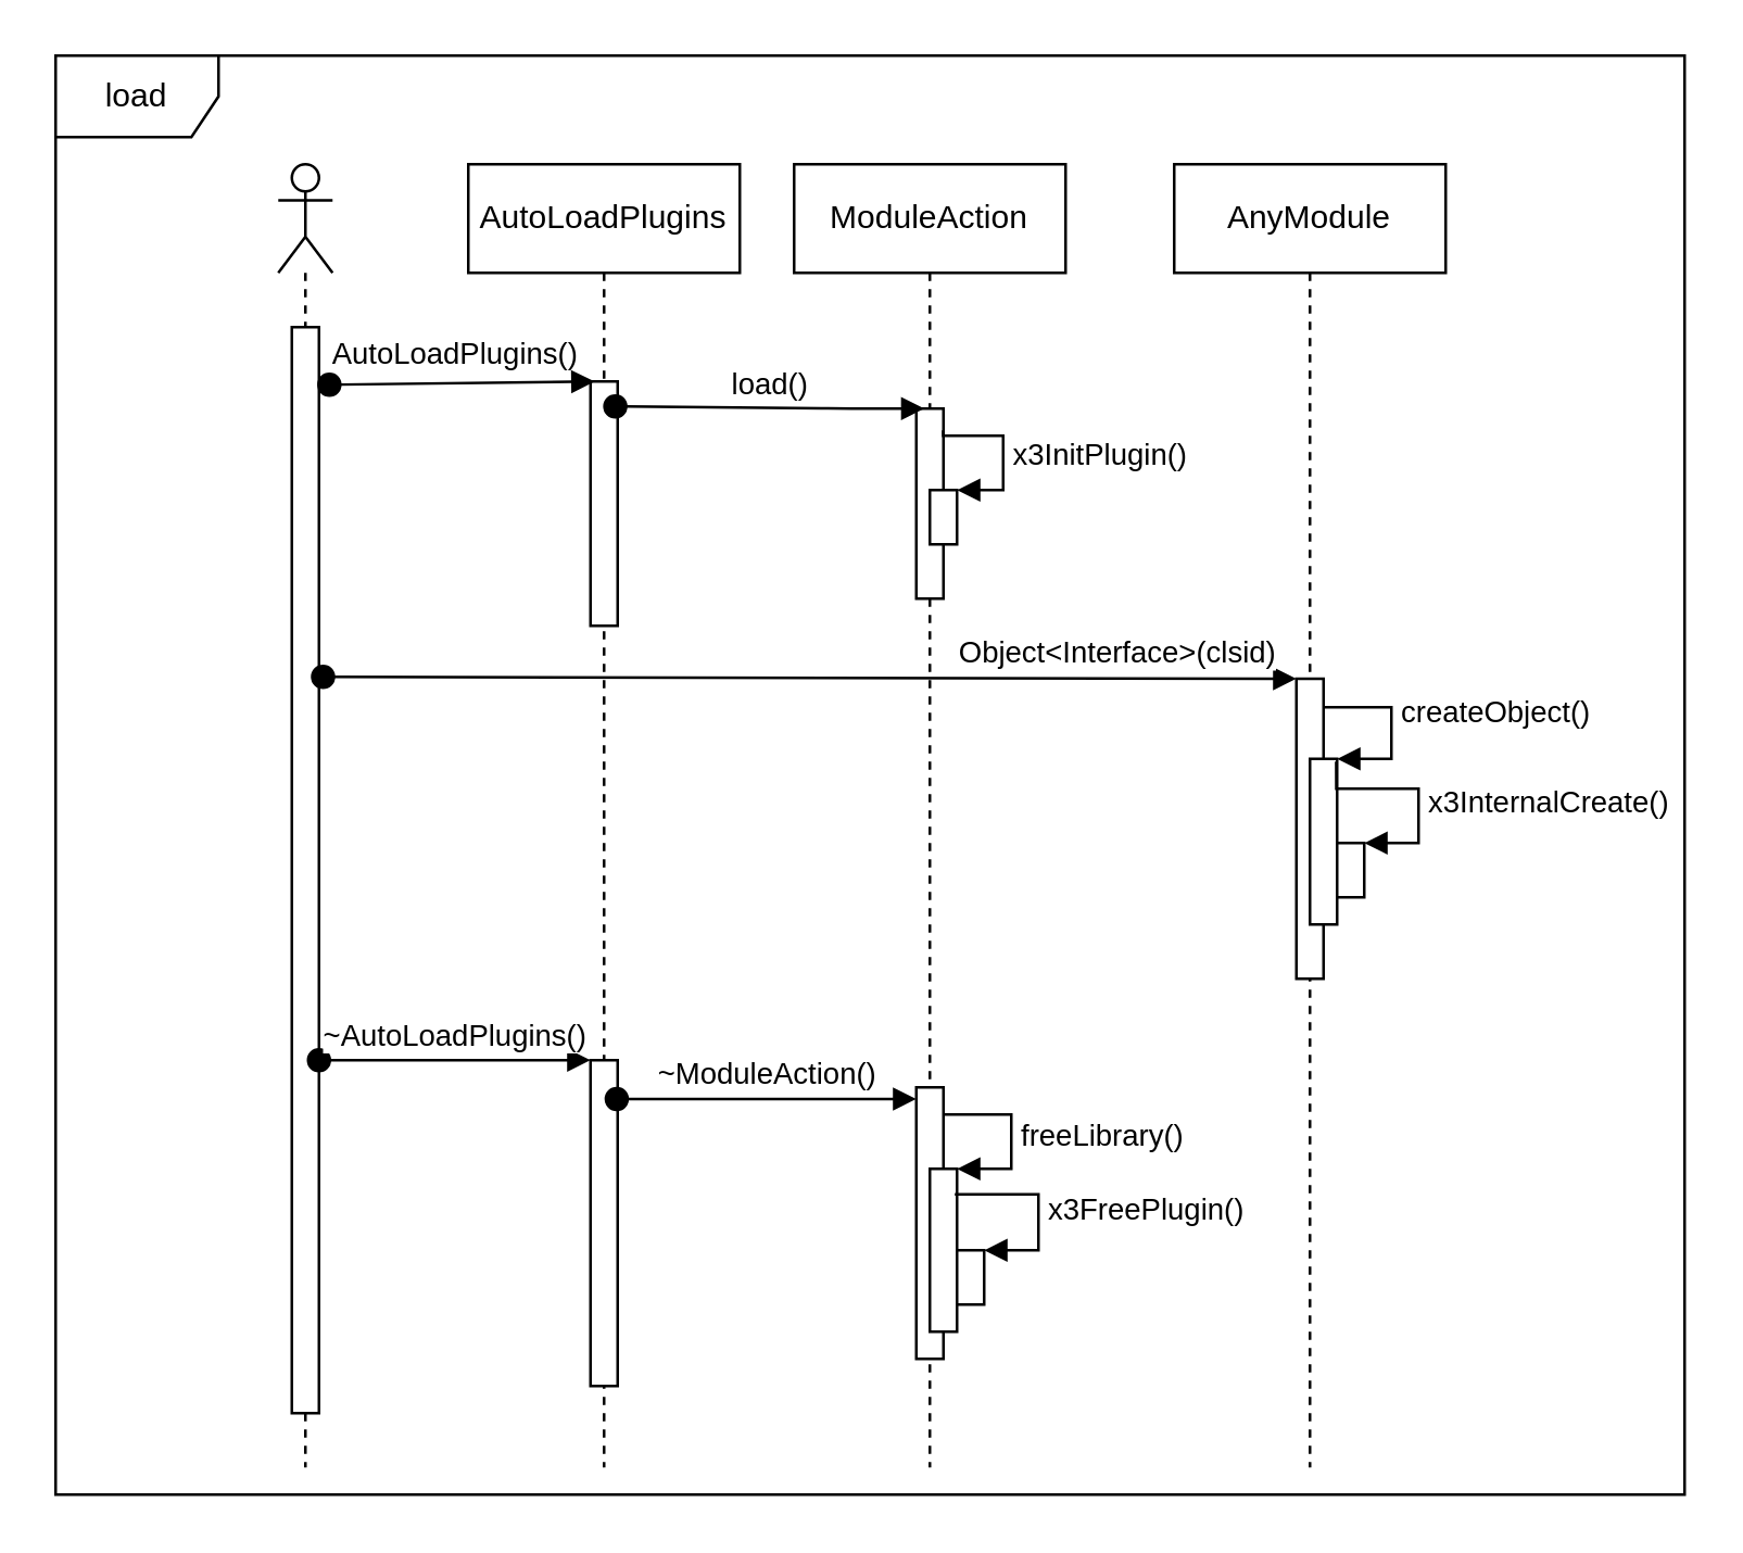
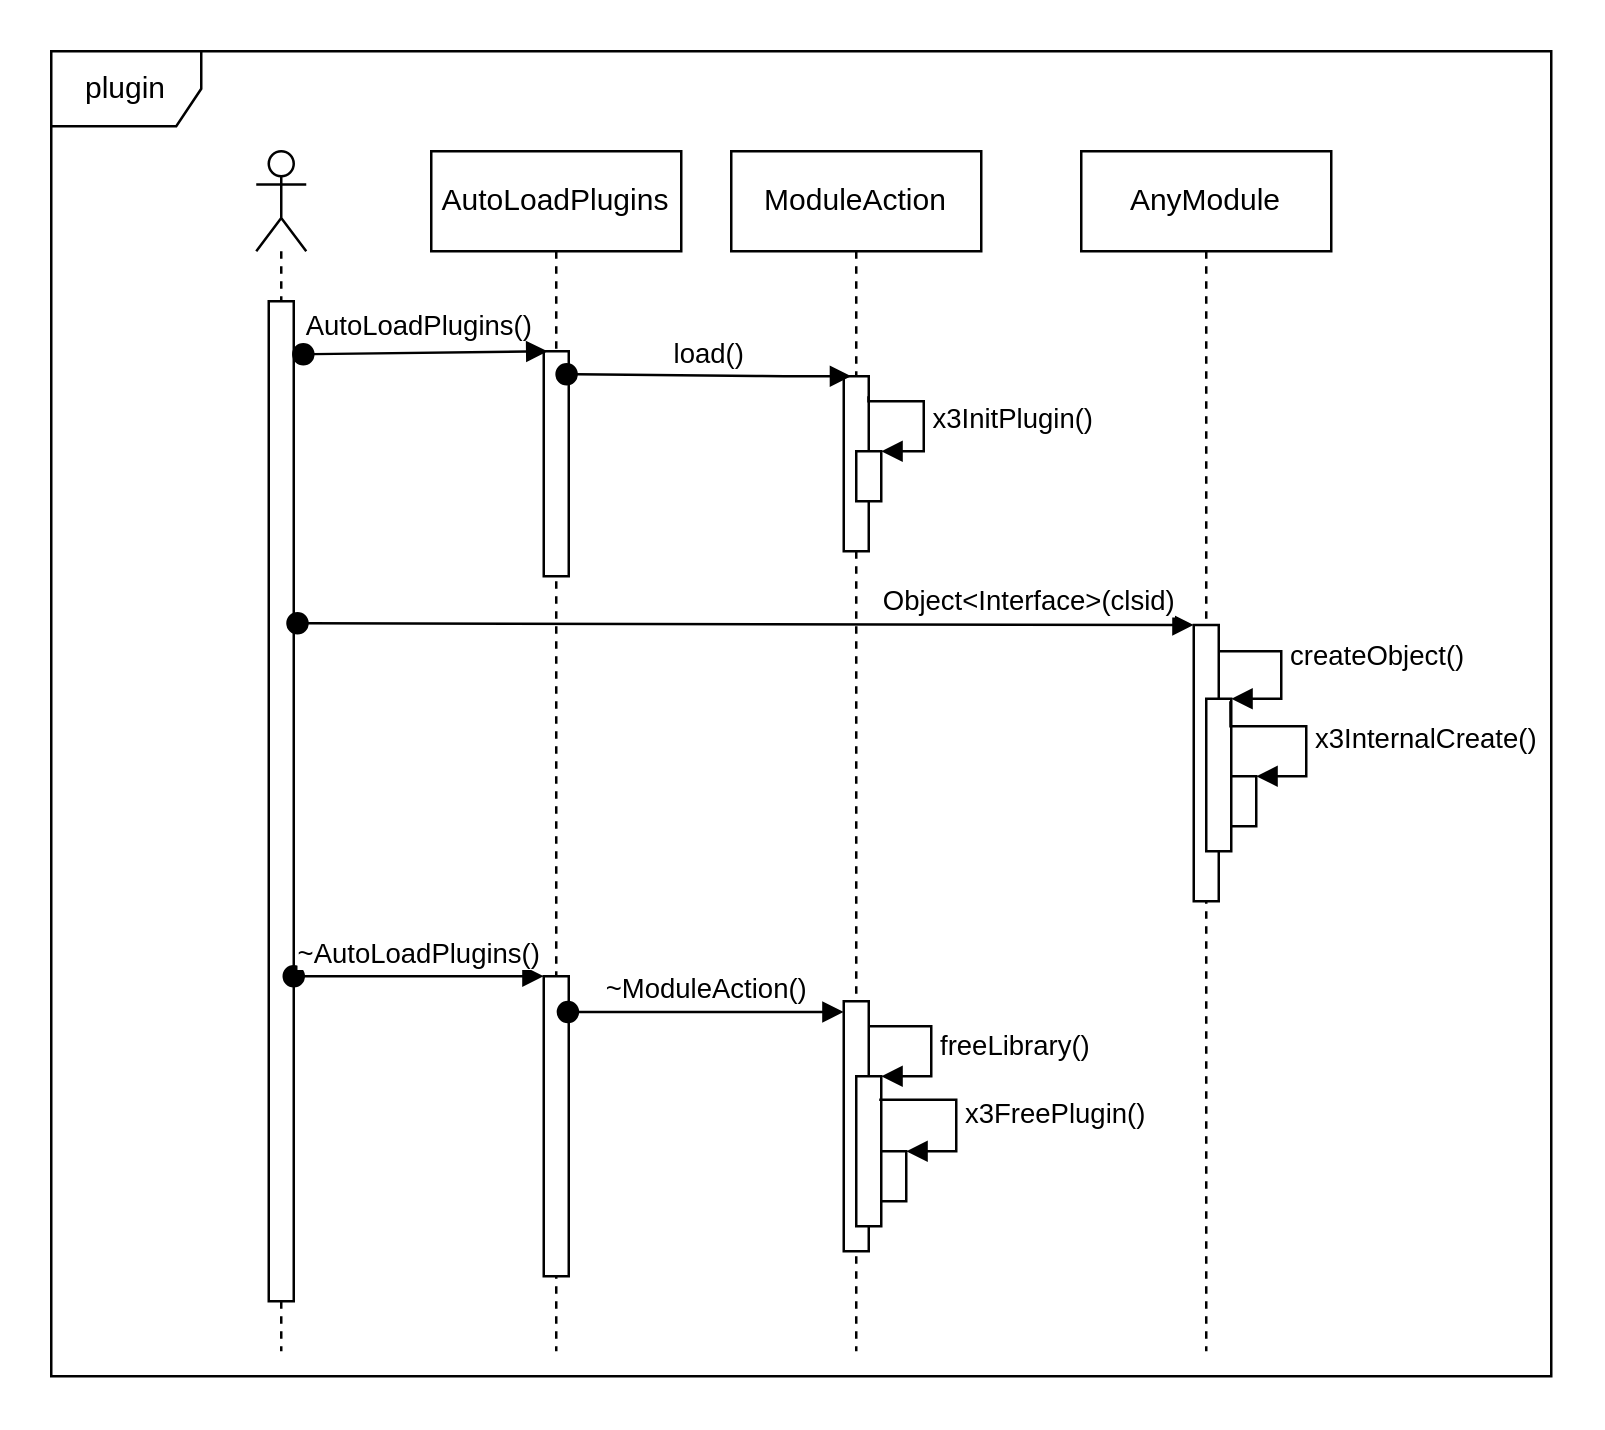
- <mxCell id="28" value="load" style="shape=umlFrame;whiteSpace=wrap;html=1;" vertex="1" parent="1"><mxGeometry x="20" y="20" width="600" height="530" as="geometry" /></mxCell>
+ <mxCell id="28" value="plugin" style="shape=umlFrame;whiteSpace=wrap;html=1;" vertex="1" parent="1"><mxGeometry x="20" y="20" width="600" height="530" as="geometry" /></mxCell>
